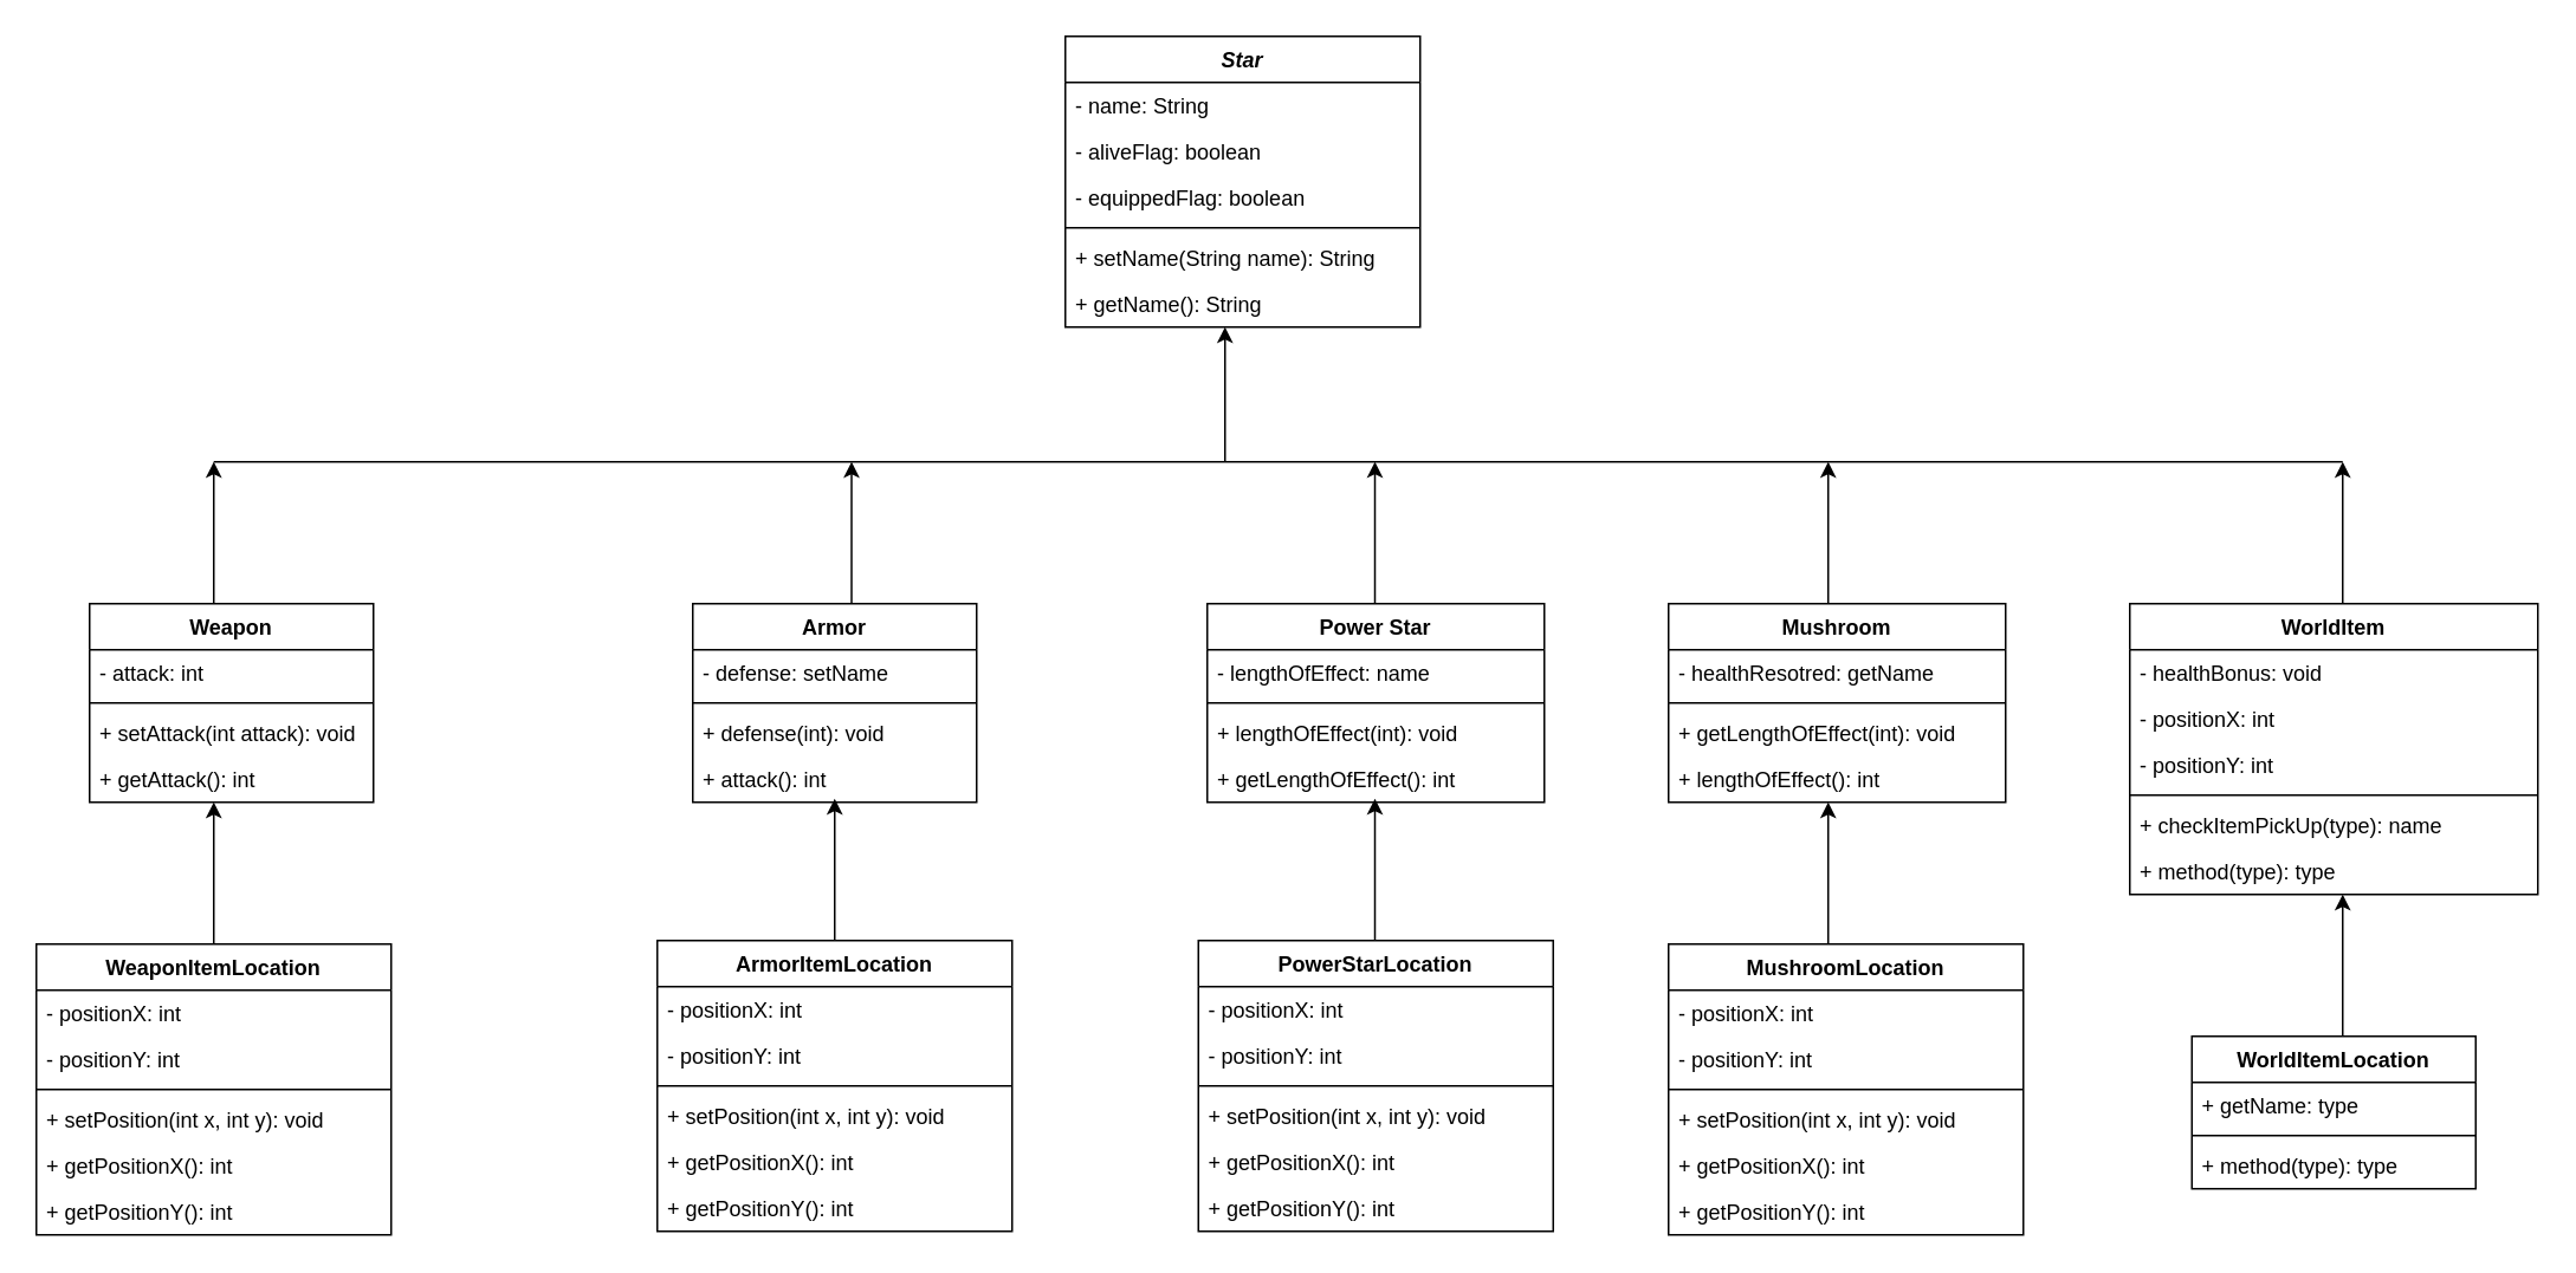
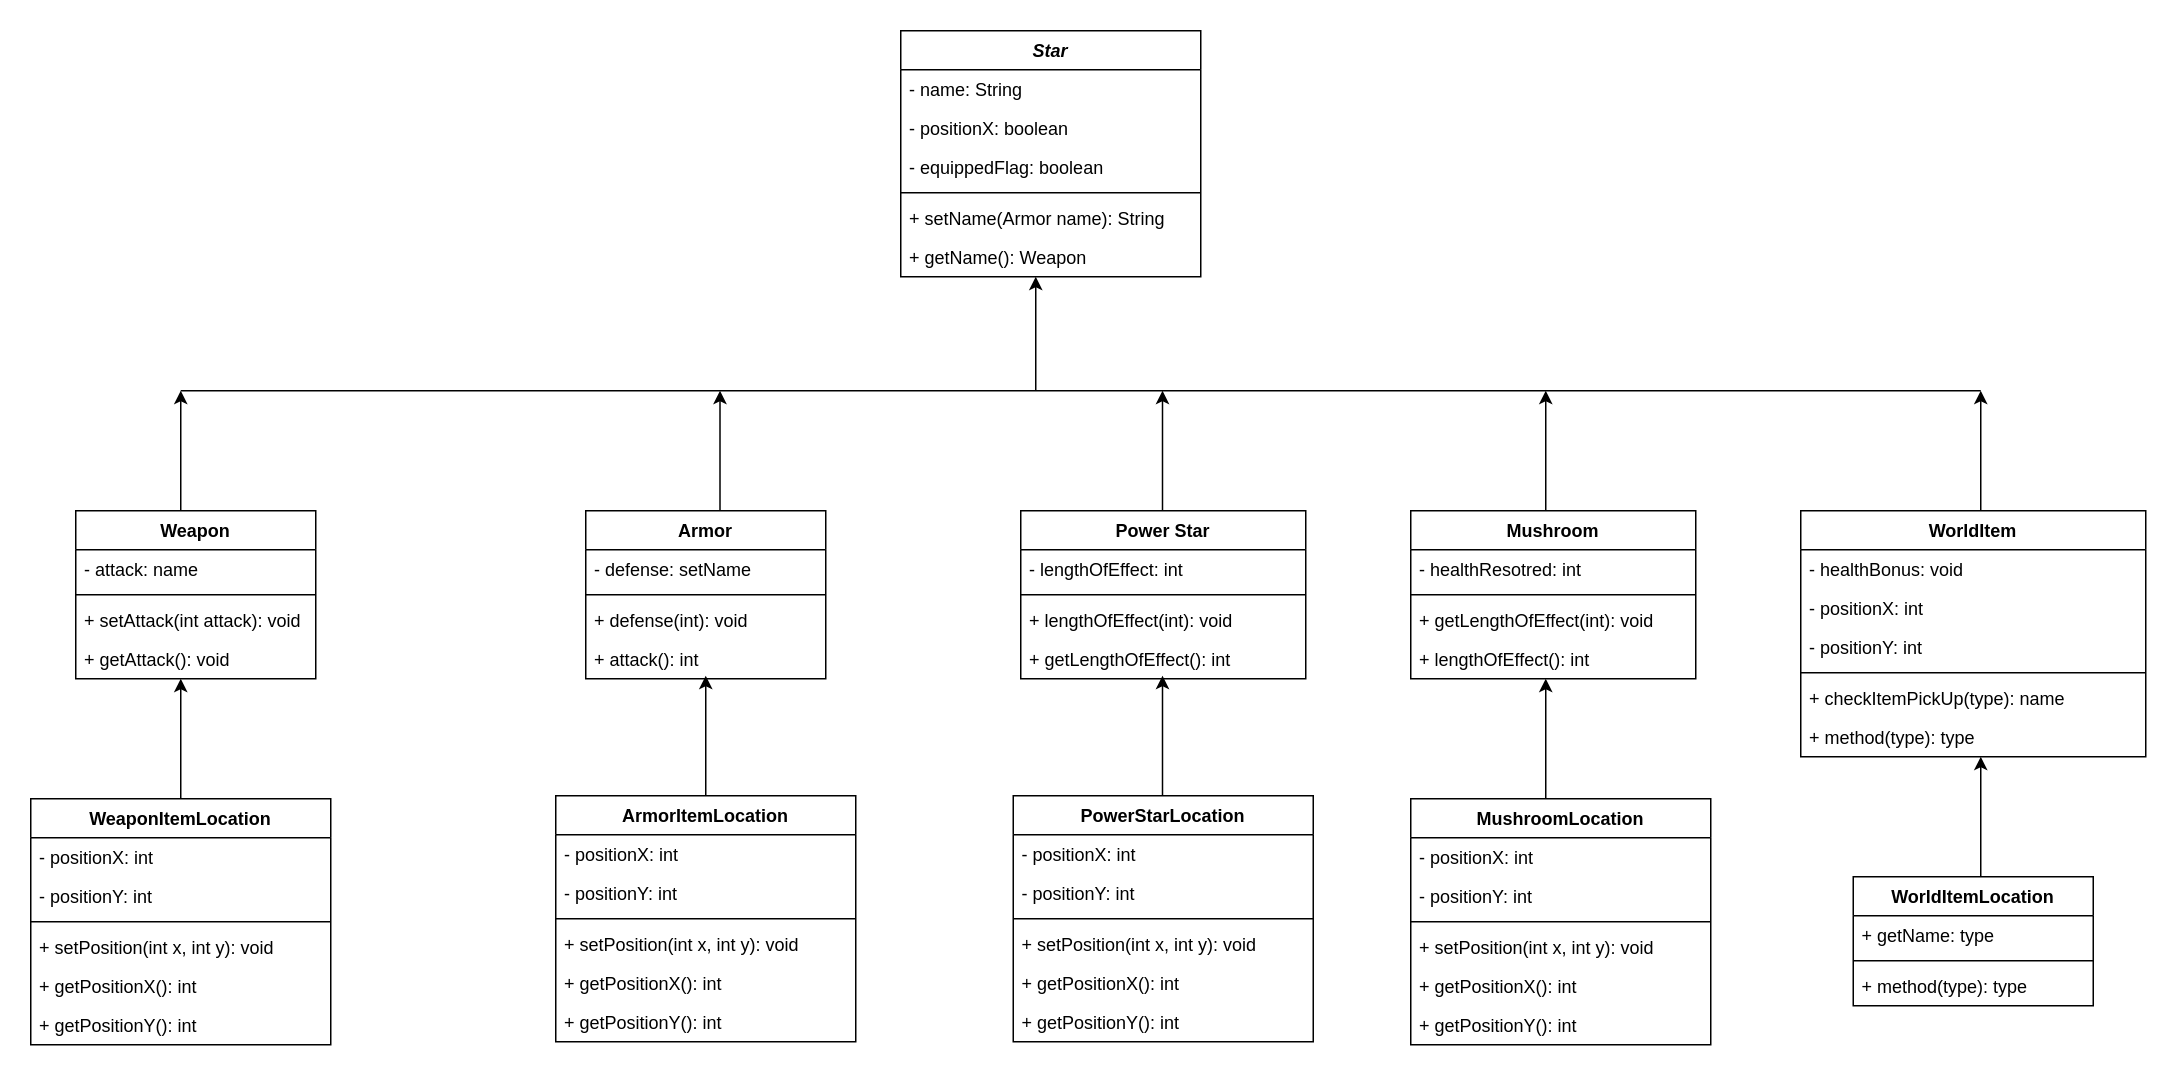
- <mxCell id="31" value="- aliveFlag: boolean" style="text;strokeColor=none;fillColor=none;align=left;verticalAlign=top;spacingLeft=4;spacingRight=4;overflow=hidden;rotatable=0;points=[[0,0.5],[1,0.5]];portConstraint=eastwest;" vertex="1" parent="29"><mxGeometry y="52" width="200" height="26" as="geometry" /></mxCell>
+ <mxCell id="31" value="- positionX: boolean" style="text;strokeColor=none;fillColor=none;align=left;verticalAlign=top;spacingLeft=4;spacingRight=4;overflow=hidden;rotatable=0;points=[[0,0.5],[1,0.5]];portConstraint=eastwest;" vertex="1" parent="29"><mxGeometry y="52" width="200" height="26" as="geometry" /></mxCell>
- <mxCell id="34" value="+ setName(String name): String" style="text;strokeColor=none;fillColor=none;align=left;verticalAlign=top;spacingLeft=4;spacingRight=4;overflow=hidden;rotatable=0;points=[[0,0.5],[1,0.5]];portConstraint=eastwest;" vertex="1" parent="29"><mxGeometry y="112" width="200" height="26" as="geometry" /></mxCell>
+ <mxCell id="34" value="+ setName(Armor name): String" style="text;strokeColor=none;fillColor=none;align=left;verticalAlign=top;spacingLeft=4;spacingRight=4;overflow=hidden;rotatable=0;points=[[0,0.5],[1,0.5]];portConstraint=eastwest;" vertex="1" parent="29"><mxGeometry y="112" width="200" height="26" as="geometry" /></mxCell>
- <mxCell id="35" value="+ getName(): String" style="text;strokeColor=none;fillColor=none;align=left;verticalAlign=top;spacingLeft=4;spacingRight=4;overflow=hidden;rotatable=0;points=[[0,0.5],[1,0.5]];portConstraint=eastwest;" vertex="1" parent="29"><mxGeometry y="138" width="200" height="26" as="geometry" /></mxCell>
+ <mxCell id="35" value="+ getName(): Weapon" style="text;strokeColor=none;fillColor=none;align=left;verticalAlign=top;spacingLeft=4;spacingRight=4;overflow=hidden;rotatable=0;points=[[0,0.5],[1,0.5]];portConstraint=eastwest;" vertex="1" parent="29"><mxGeometry y="138" width="200" height="26" as="geometry" /></mxCell>
- <mxCell id="3" value="- attack: int" style="text;strokeColor=none;fillColor=none;align=left;verticalAlign=top;spacingLeft=4;spacingRight=4;overflow=hidden;rotatable=0;points=[[0,0.5],[1,0.5]];portConstraint=eastwest;" vertex="1" parent="2"><mxGeometry y="26" width="160" height="26" as="geometry" /></mxCell>
+ <mxCell id="3" value="- attack: name" style="text;strokeColor=none;fillColor=none;align=left;verticalAlign=top;spacingLeft=4;spacingRight=4;overflow=hidden;rotatable=0;points=[[0,0.5],[1,0.5]];portConstraint=eastwest;" vertex="1" parent="2"><mxGeometry y="26" width="160" height="26" as="geometry" /></mxCell>
- <mxCell id="13" value="- lengthOfEffect: name" style="text;strokeColor=none;fillColor=none;align=left;verticalAlign=top;spacingLeft=4;spacingRight=4;overflow=hidden;rotatable=0;points=[[0,0.5],[1,0.5]];portConstraint=eastwest;" vertex="1" parent="12"><mxGeometry y="26" width="190" height="26" as="geometry" /></mxCell>
+ <mxCell id="13" value="- lengthOfEffect: int" style="text;strokeColor=none;fillColor=none;align=left;verticalAlign=top;spacingLeft=4;spacingRight=4;overflow=hidden;rotatable=0;points=[[0,0.5],[1,0.5]];portConstraint=eastwest;" vertex="1" parent="12"><mxGeometry y="26" width="190" height="26" as="geometry" /></mxCell>
- <mxCell id="25" value="- healthResotred: getName" style="text;strokeColor=none;fillColor=none;align=left;verticalAlign=top;spacingLeft=4;spacingRight=4;overflow=hidden;rotatable=0;points=[[0,0.5],[1,0.5]];portConstraint=eastwest;" vertex="1" parent="24"><mxGeometry y="26" width="190" height="26" as="geometry" /></mxCell>
+ <mxCell id="25" value="- healthResotred: int" style="text;strokeColor=none;fillColor=none;align=left;verticalAlign=top;spacingLeft=4;spacingRight=4;overflow=hidden;rotatable=0;points=[[0,0.5],[1,0.5]];portConstraint=eastwest;" vertex="1" parent="24"><mxGeometry y="26" width="190" height="26" as="geometry" /></mxCell>
- <mxCell id="6" value="+ getAttack(): int" style="text;strokeColor=none;fillColor=none;align=left;verticalAlign=top;spacingLeft=4;spacingRight=4;overflow=hidden;rotatable=0;points=[[0,0.5],[1,0.5]];portConstraint=eastwest;" vertex="1" parent="2"><mxGeometry y="86" width="160" height="26" as="geometry" /></mxCell>
+ <mxCell id="6" value="+ getAttack(): void" style="text;strokeColor=none;fillColor=none;align=left;verticalAlign=top;spacingLeft=4;spacingRight=4;overflow=hidden;rotatable=0;points=[[0,0.5],[1,0.5]];portConstraint=eastwest;" vertex="1" parent="2"><mxGeometry y="86" width="160" height="26" as="geometry" /></mxCell>
